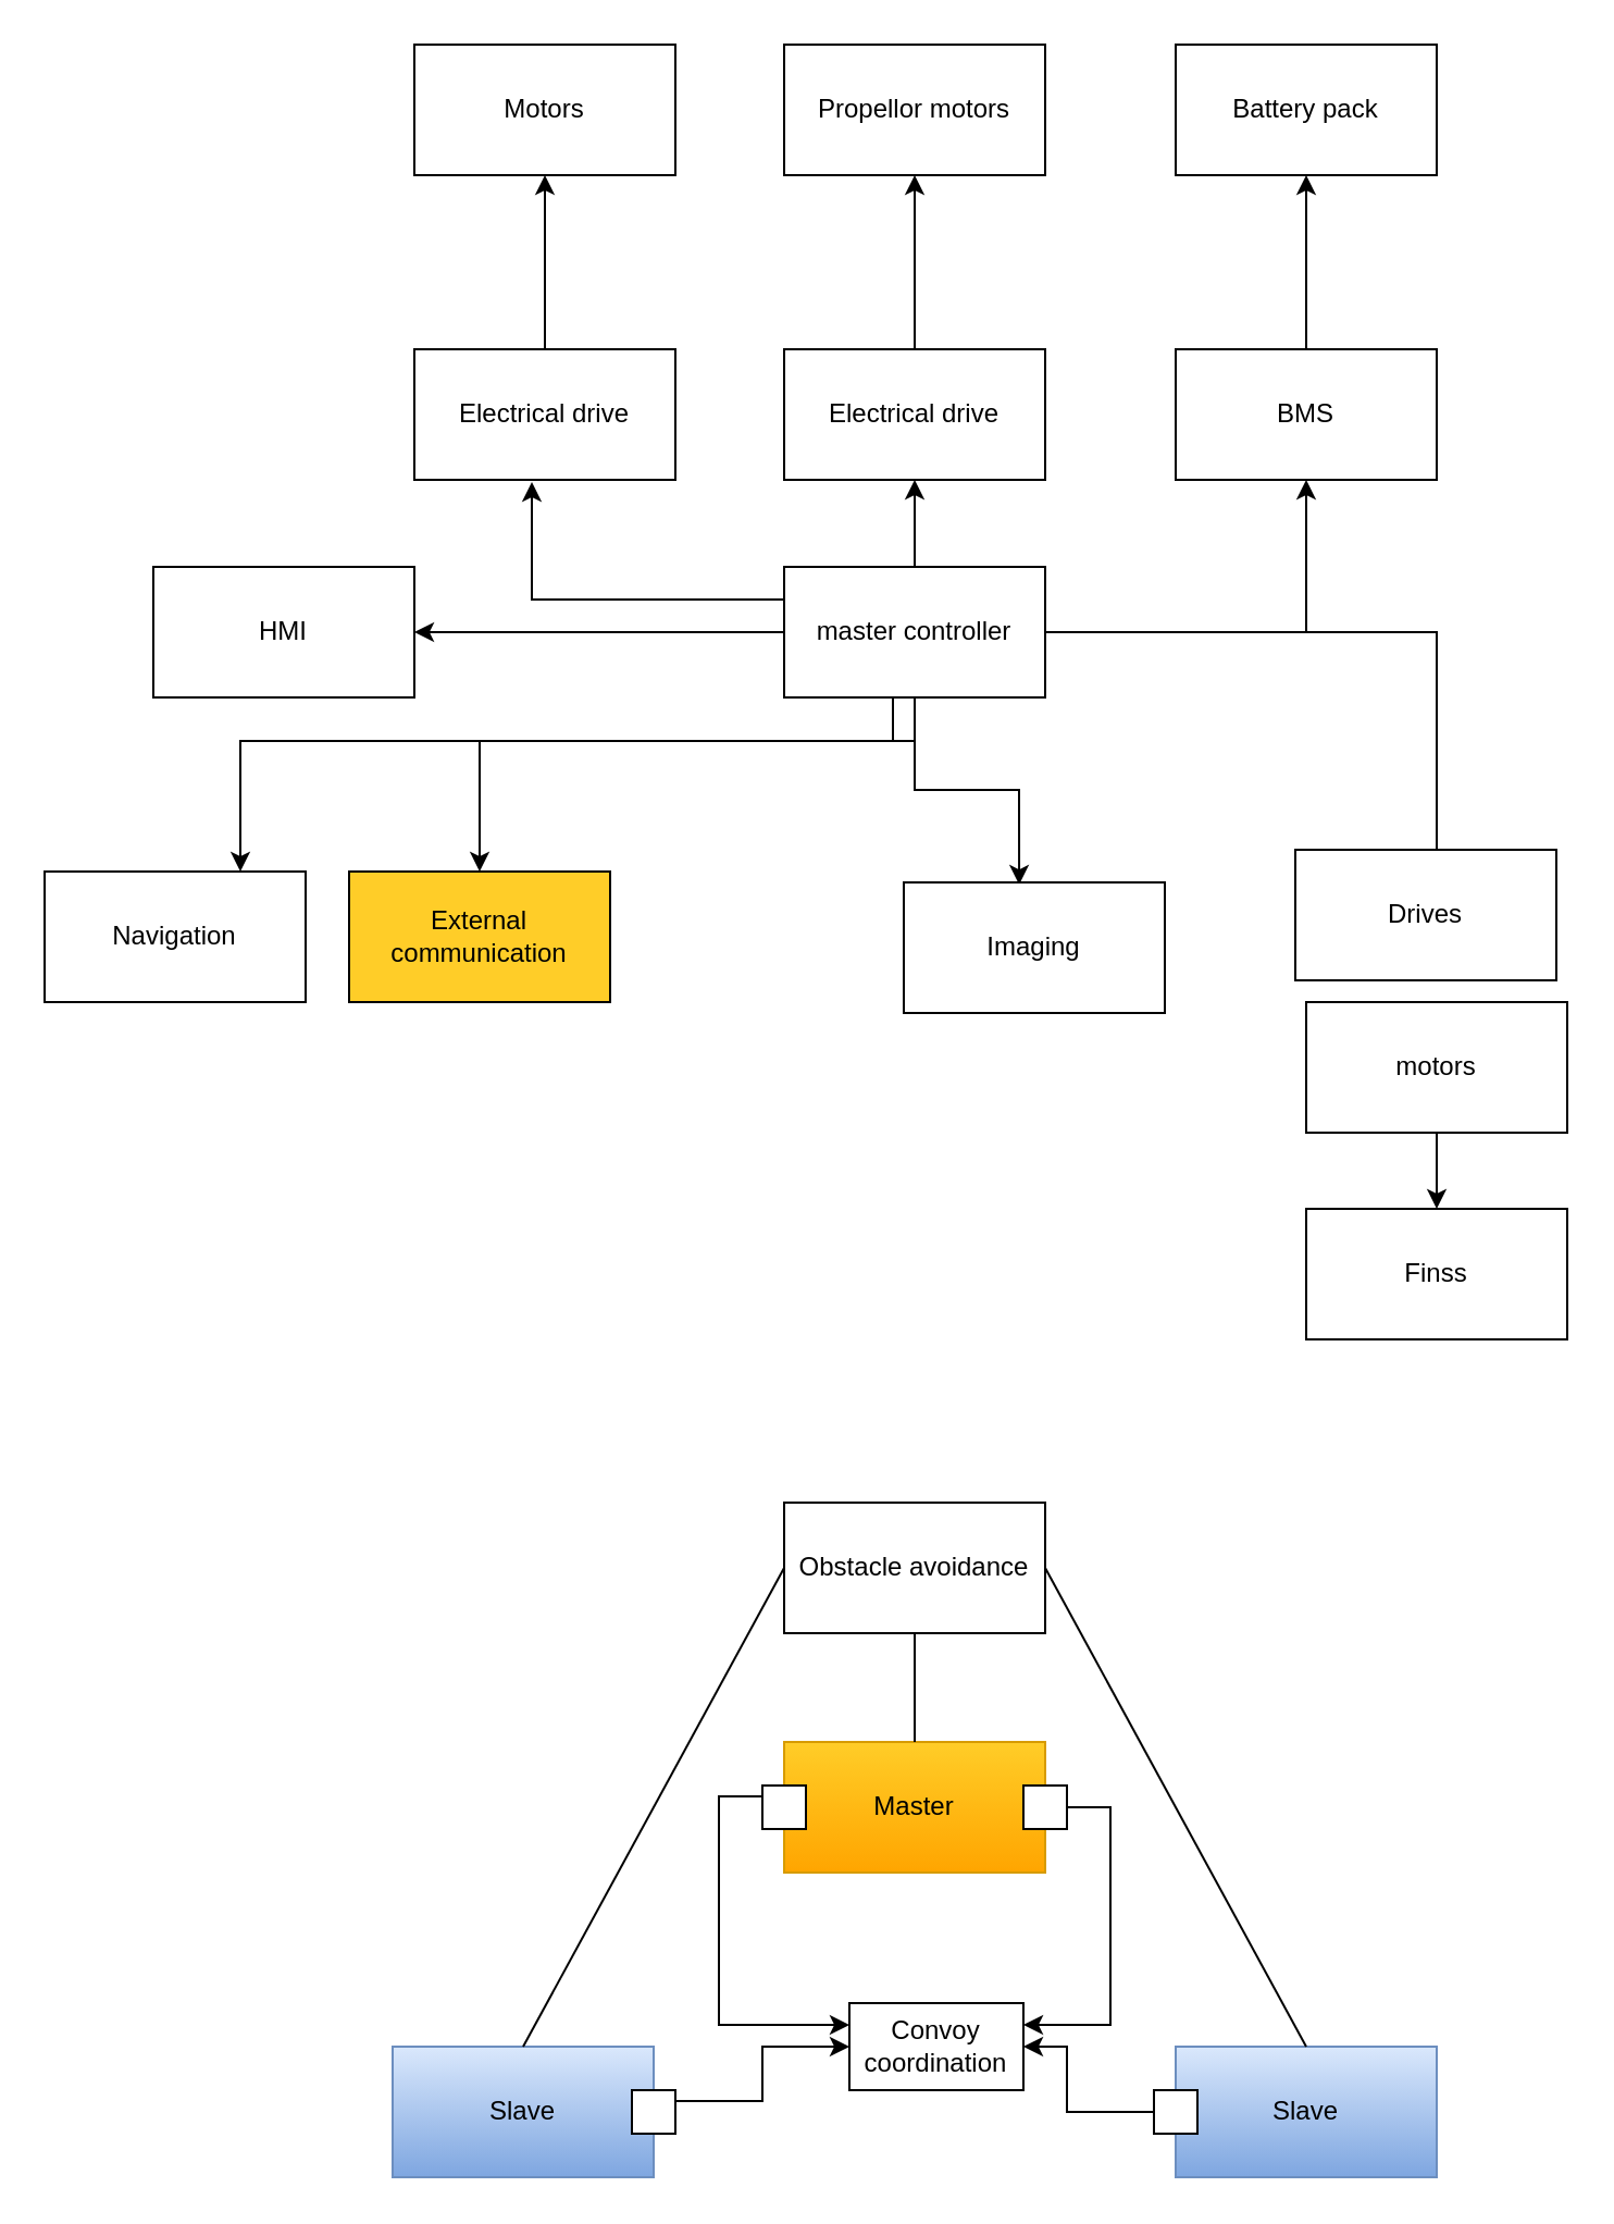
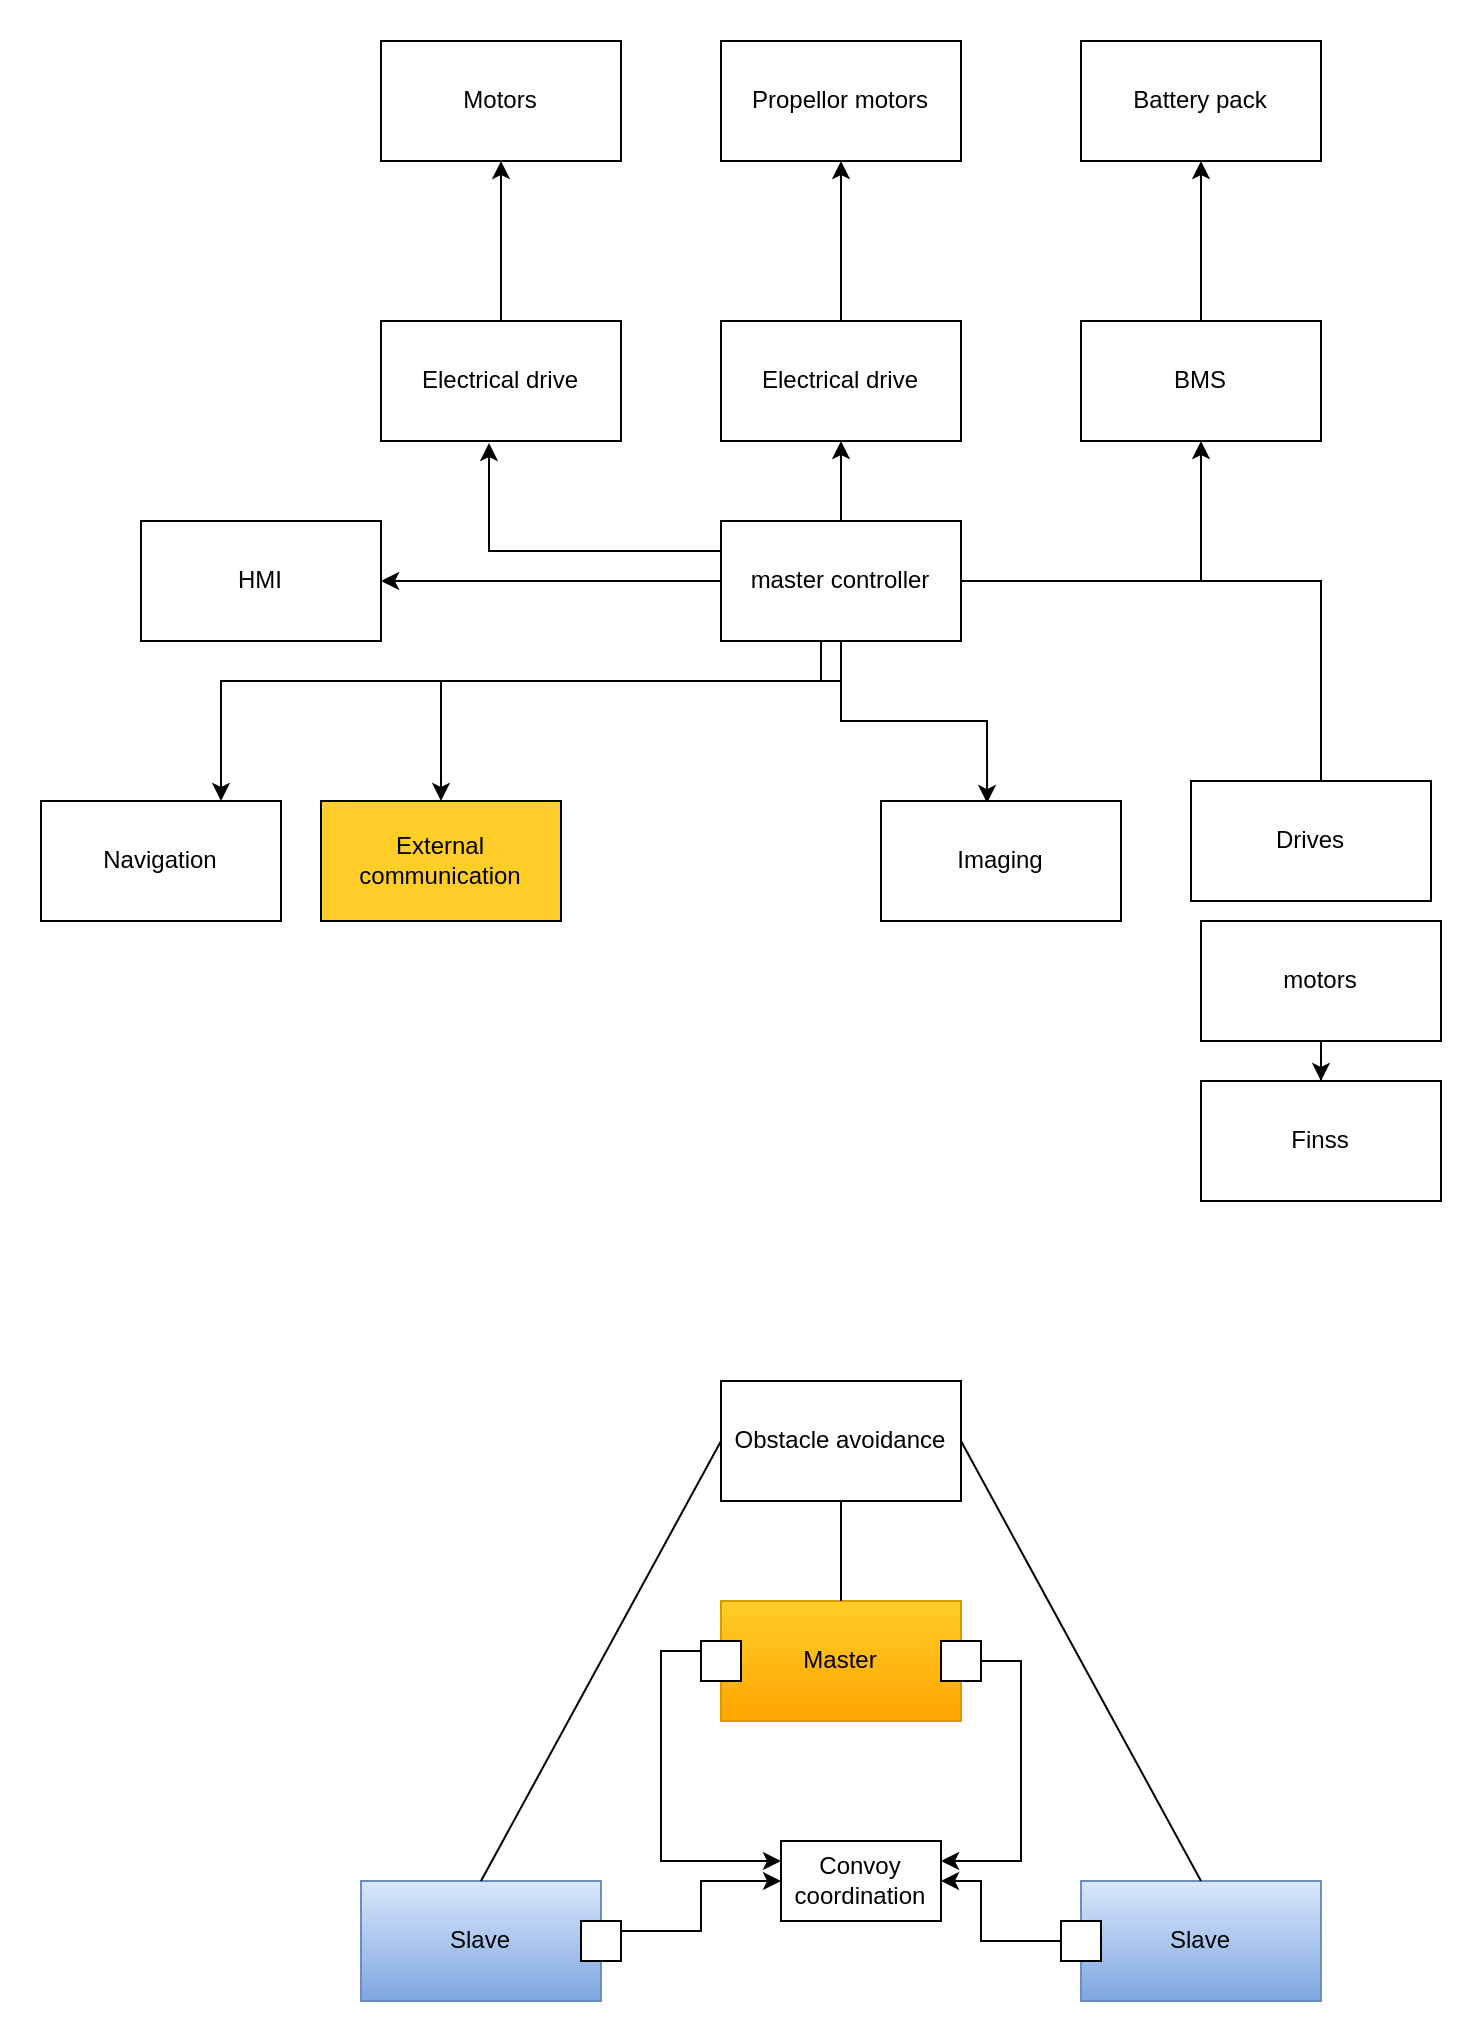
- <mxCell id="19" value="Imaging" style="rounded=0;whiteSpace=wrap;html=1;" vertex="1" parent="1"><mxGeometry x="415" y="405" width="120" height="60" as="geometry" /></mxCell>
+ <mxCell id="19" value="Imaging" style="rounded=0;whiteSpace=wrap;html=1;" vertex="1" parent="1"><mxGeometry x="440" y="400" width="120" height="60" as="geometry" /></mxCell>
- <mxCell id="25" value="Finss" style="rounded=0;whiteSpace=wrap;html=1;" vertex="1" parent="1"><mxGeometry x="600" y="555" width="120" height="60" as="geometry" /></mxCell>
+ <mxCell id="25" value="Finss" style="rounded=0;whiteSpace=wrap;html=1;" vertex="1" parent="1"><mxGeometry x="600" y="540" width="120" height="60" as="geometry" /></mxCell>
